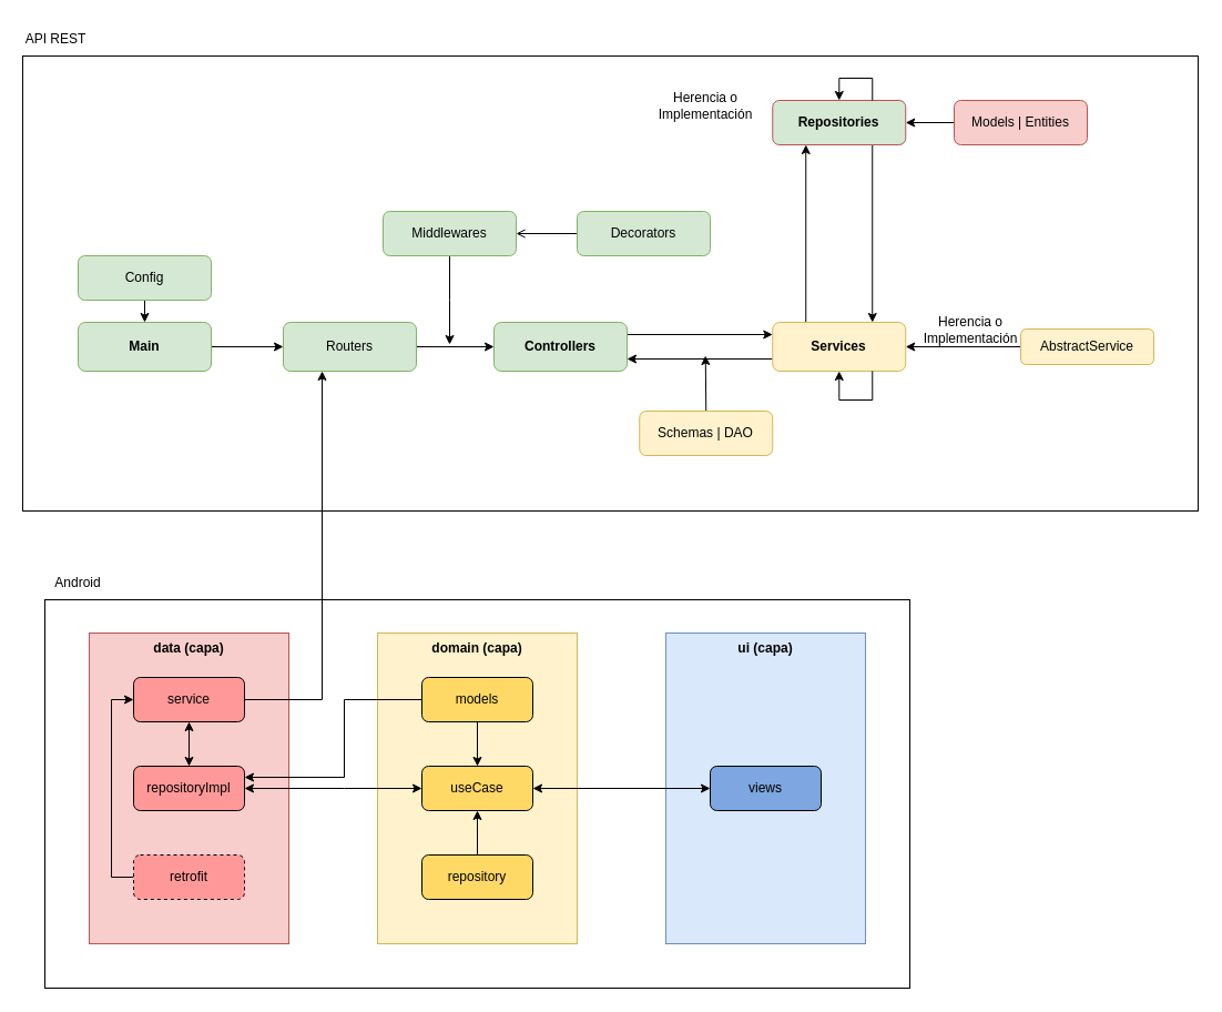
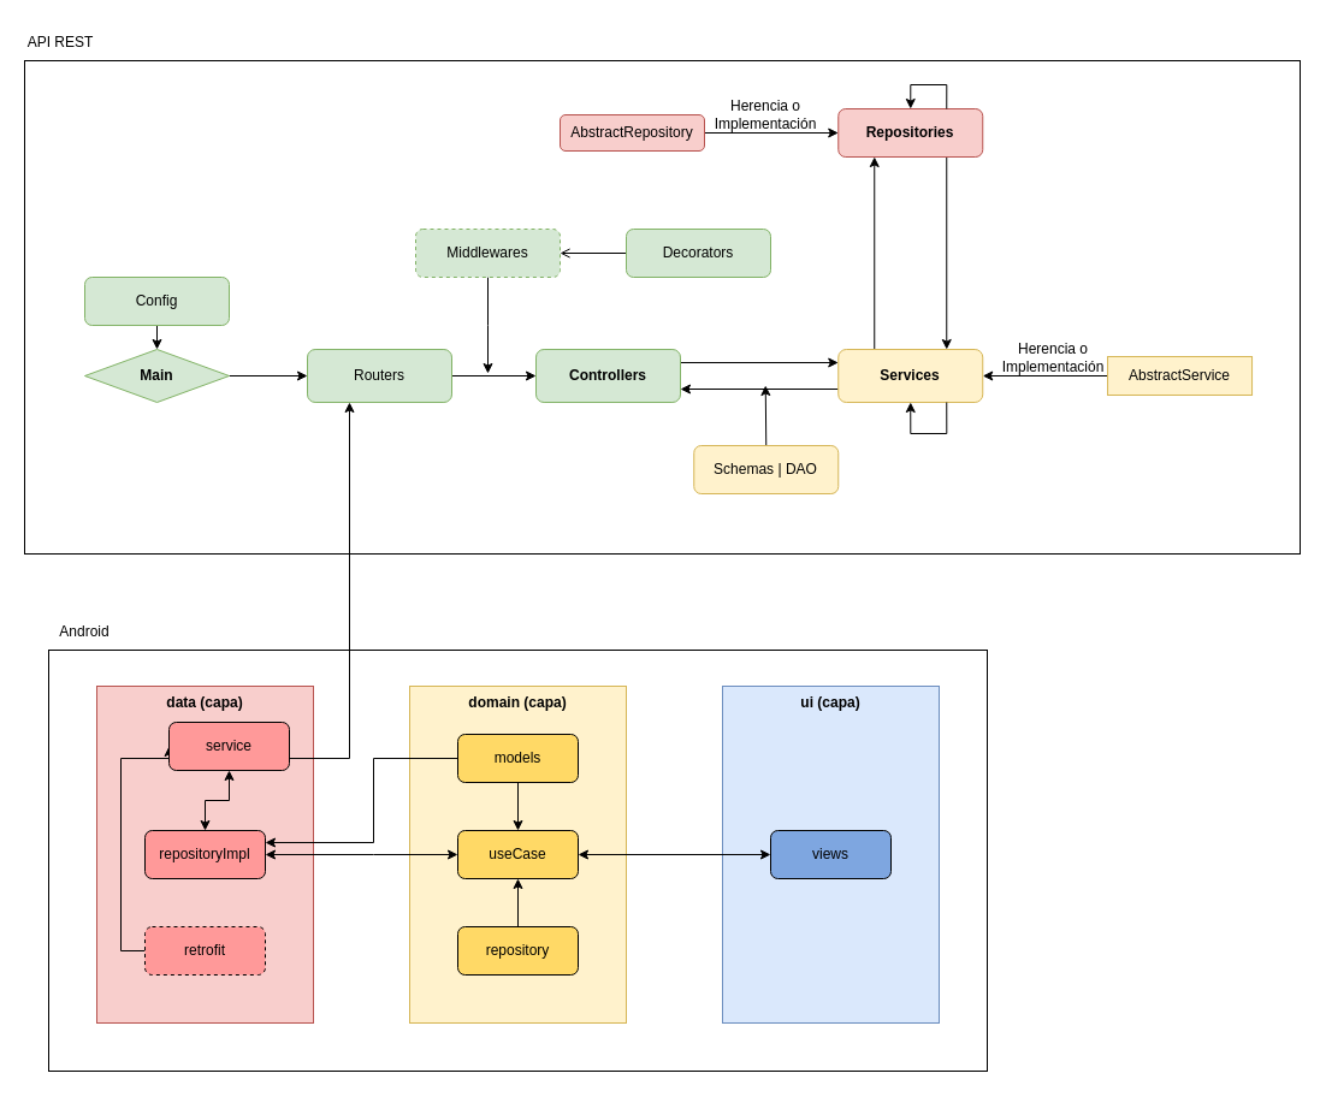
+ <mxCell id="35" value="AbstractRepository" style="rounded=1;whiteSpace=wrap;html=1;fillColor=#f8cecc;strokeColor=#b85450;fontColor=#000000;" vertex="1" parent="1"><mxGeometry x="465" y="95" width="120" height="30" as="geometry" /></mxCell>
+ <mxCell id="34" style="edgeStyle=orthogonalEdgeStyle;rounded=0;orthogonalLoop=1;jettySize=auto;html=1;exitX=1;exitY=0.5;exitDx=0;exitDy=0;entryX=0;entryY=0.5;entryDx=0;entryDy=0;fontColor=#000000;" edge="1" parent="1" source="35" target="37"><mxGeometry relative="1" as="geometry" /></mxCell>
- <mxCell id="37" value="&lt;b&gt;Repositories&lt;/b&gt;" style="rounded=1;whiteSpace=wrap;html=1;fillColor=#d5e8d4;strokeColor=#b85450;fontColor=#000000;" vertex="1" parent="1"><mxGeometry x="696.25" y="90" width="120" height="40" as="geometry" /></mxCell>
+ <mxCell id="37" value="&lt;b&gt;Repositories&lt;/b&gt;" style="rounded=1;whiteSpace=wrap;html=1;fillColor=#f8cecc;strokeColor=#b85450;fontColor=#000000;" vertex="1" parent="1"><mxGeometry x="696.25" y="90" width="120" height="40" as="geometry" /></mxCell>
- <mxCell id="50" style="edgeStyle=orthogonalEdgeStyle;rounded=0;orthogonalLoop=1;jettySize=auto;html=1;exitX=0;exitY=0.5;exitDx=0;exitDy=0;entryX=1;entryY=0.5;entryDx=0;entryDy=0;" edge="1" parent="1" source="51" target="37"><mxGeometry relative="1" as="geometry" /></mxCell>
- <mxCell id="51" value="&lt;font&gt;Models | Entities&lt;/font&gt;" style="rounded=1;whiteSpace=wrap;html=1;fillColor=#f8cecc;strokeColor=#b85450;fontColor=#000000;" vertex="1" parent="1"><mxGeometry x="860" y="90" width="120" height="40" as="geometry" /></mxCell>
- <mxCell id="47" value="Middlewares" style="rounded=1;whiteSpace=wrap;html=1;fillColor=#d5e8d4;strokeColor=#82b366;" vertex="1" parent="1"><mxGeometry x="345" y="190" width="120" height="40" as="geometry" /></mxCell>
+ <mxCell id="47" value="Middlewares" style="rounded=1;whiteSpace=wrap;html=1;fillColor=#d5e8d4;strokeColor=#82b366;dashed=1;" vertex="1" parent="1"><mxGeometry x="345" y="190" width="120" height="40" as="geometry" /></mxCell>
- <mxCell id="24" value="&lt;b&gt;Main&lt;/b&gt;" style="rounded=1;whiteSpace=wrap;html=1;fillColor=#d5e8d4;strokeColor=#82b366;" vertex="1" parent="1"><mxGeometry x="70" width="120" height="44" as="geometry" y="290" /></mxCell>
+ <mxCell id="24" value="&lt;b&gt;Main&lt;/b&gt;" style="rhombus;whiteSpace=wrap;html=1;fillColor=#d5e8d4;strokeColor=#82b366;" vertex="1" parent="1"><mxGeometry x="70" width="120" height="44" as="geometry" y="290" /></mxCell>
- <mxCell id="42" value="AbstractService" style="rounded=1;whiteSpace=wrap;html=1;fillColor=#fff2cc;strokeColor=#d6b656;" vertex="1" parent="1"><mxGeometry x="920.05" y="296" width="120" height="32" as="geometry" /></mxCell>
+ <mxCell id="42" value="AbstractService" style="whiteSpace=wrap;html=1;fillColor=#fff2cc;strokeColor=#d6b656;rounded=0;" vertex="1" parent="1"><mxGeometry x="920.05" y="296" width="120" height="32" as="geometry" /></mxCell>
- <mxCell id="11" value="service" style="rounded=1;whiteSpace=wrap;html=1;fillColor=#FF9999;strokeColor=#000000;" vertex="1" parent="1"><mxGeometry x="120" y="610" width="100" height="40" as="geometry" /></mxCell>
+ <mxCell id="11" value="service" style="rounded=1;whiteSpace=wrap;html=1;fillColor=#FF9999;strokeColor=#000000;" vertex="1" parent="1"><mxGeometry x="140" y="600" width="100" height="40" as="geometry" /></mxCell>
